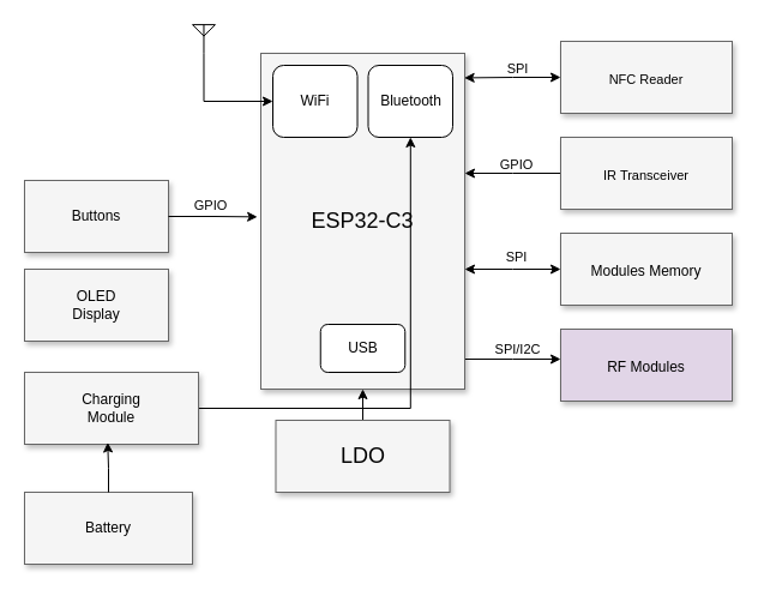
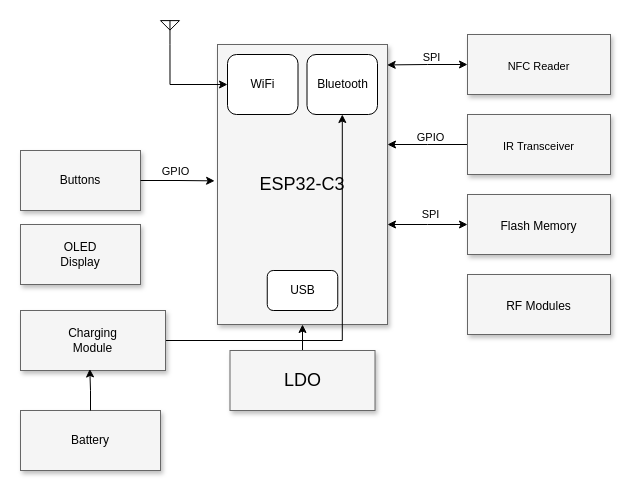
- <mxCell id="10" value="&lt;font style=&quot;font-size: 12px;&quot;&gt;Modules Memory&lt;/font&gt;" style="whiteSpace=wrap;html=1;shadow=1;fontSize=18;fillColor=#f5f5f5;strokeColor=#666666;" parent="1" vertex="1"><mxGeometry x="467" y="194" width="143" height="60" as="geometry" /></mxCell>
+ <mxCell id="10" value="&lt;font style=&quot;font-size: 12px;&quot;&gt;Flash Memory&lt;/font&gt;" style="whiteSpace=wrap;html=1;shadow=1;fontSize=18;fillColor=#f5f5f5;strokeColor=#666666;" parent="1" vertex="1"><mxGeometry x="467" y="194" width="143" height="60" as="geometry" /></mxCell>
- <mxCell id="5" style="edgeStyle=elbowEdgeStyle;rounded=0;html=1;startArrow=none;startFill=0;jettySize=auto;orthogonalLoop=1;fontSize=18;elbow=vertical;" parent="1" source="7" target="11" edge="1"><mxGeometry relative="1" as="geometry" /></mxCell>
- <mxCell id="6" value="SPI/I2C" style="edgeLabel;html=1;align=center;verticalAlign=middle;resizable=0;points=[];" vertex="1" connectable="0" parent="5"><mxGeometry x="0.429" relative="1" as="geometry"><mxPoint x="-14" y="-9" as="offset" /></mxGeometry></mxCell>
- <mxCell id="11" value="&lt;font style=&quot;font-size: 12px;&quot;&gt;RF Modules&lt;/font&gt;" style="whiteSpace=wrap;html=1;shadow=1;fontSize=18;fillColor=#e1d5e7;strokeColor=#666666;" parent="1" vertex="1"><mxGeometry x="467" y="274" width="143" height="60" as="geometry" /></mxCell>
+ <mxCell id="11" value="&lt;font style=&quot;font-size: 12px;&quot;&gt;RF Modules&lt;/font&gt;" style="whiteSpace=wrap;html=1;shadow=1;fontSize=18;fillColor=#f5f5f5;strokeColor=#666666;" parent="1" vertex="1"><mxGeometry x="467" y="274" width="143" height="60" as="geometry" /></mxCell>
